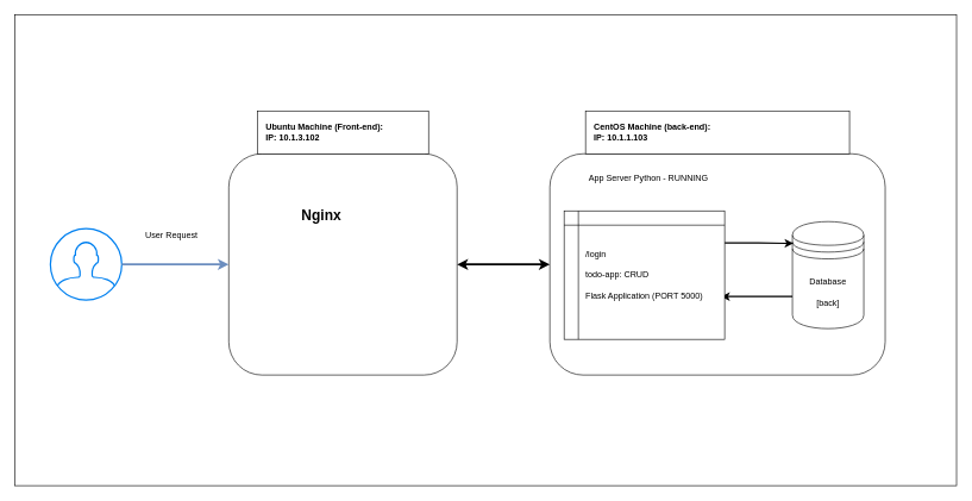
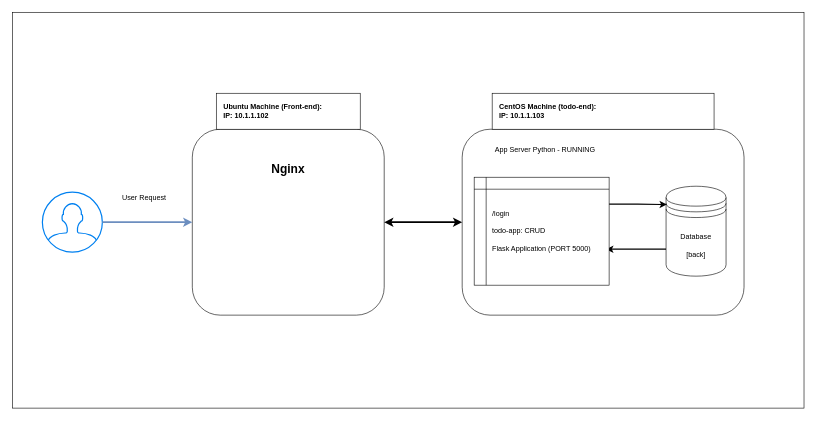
- <mxCell id="9" value="&lt;b&gt;Ubuntu Machine (Front-end):&lt;br&gt;IP: 10.1.3.102&lt;/b&gt;" style="text;html=1;strokeColor=none;fillColor=none;align=left;verticalAlign=middle;whiteSpace=wrap;rounded=0;" vertex="1" parent="1"><mxGeometry x="370" y="170" width="220" height="30" as="geometry" /></mxCell>
+ <mxCell id="9" value="&lt;b&gt;Ubuntu Machine (Front-end):&lt;br&gt;IP: 10.1.1.102&lt;/b&gt;" style="text;html=1;strokeColor=none;fillColor=none;align=left;verticalAlign=middle;whiteSpace=wrap;rounded=0;" vertex="1" parent="1"><mxGeometry x="370" y="170" width="220" height="30" as="geometry" /></mxCell>
- <mxCell id="7" value="&lt;b&gt;CentOS Machine (back-end):&lt;br&gt;IP: 10.1.1.103&lt;/b&gt;" style="text;html=1;strokeColor=none;fillColor=none;align=left;verticalAlign=middle;whiteSpace=wrap;rounded=0;" vertex="1" parent="1"><mxGeometry x="830" y="170" width="350" height="30" as="geometry" /></mxCell>
+ <mxCell id="7" value="&lt;b&gt;CentOS Machine (todo-end):&lt;br&gt;IP: 10.1.1.103&lt;/b&gt;" style="text;html=1;strokeColor=none;fillColor=none;align=left;verticalAlign=middle;whiteSpace=wrap;rounded=0;" vertex="1" parent="1"><mxGeometry x="830" y="170" width="350" height="30" as="geometry" /></mxCell>
- <mxCell id="10" value="&lt;b&gt;&lt;font style=&quot;font-size: 20px;&quot;&gt;Nginx&lt;/font&gt;&lt;/b&gt;" style="text;html=1;strokeColor=none;fillColor=none;align=center;verticalAlign=middle;whiteSpace=wrap;rounded=0;" vertex="1" parent="1"><mxGeometry x="420" y="285" width="60" height="30" as="geometry" /></mxCell>
+ <mxCell id="10" value="&lt;b&gt;&lt;font style=&quot;font-size: 20px;&quot;&gt;Nginx&lt;/font&gt;&lt;/b&gt;" style="text;html=1;strokeColor=none;fillColor=none;align=center;verticalAlign=middle;whiteSpace=wrap;rounded=0;" vertex="1" parent="1"><mxGeometry x="450" y="265" width="60" height="30" as="geometry" /></mxCell>
